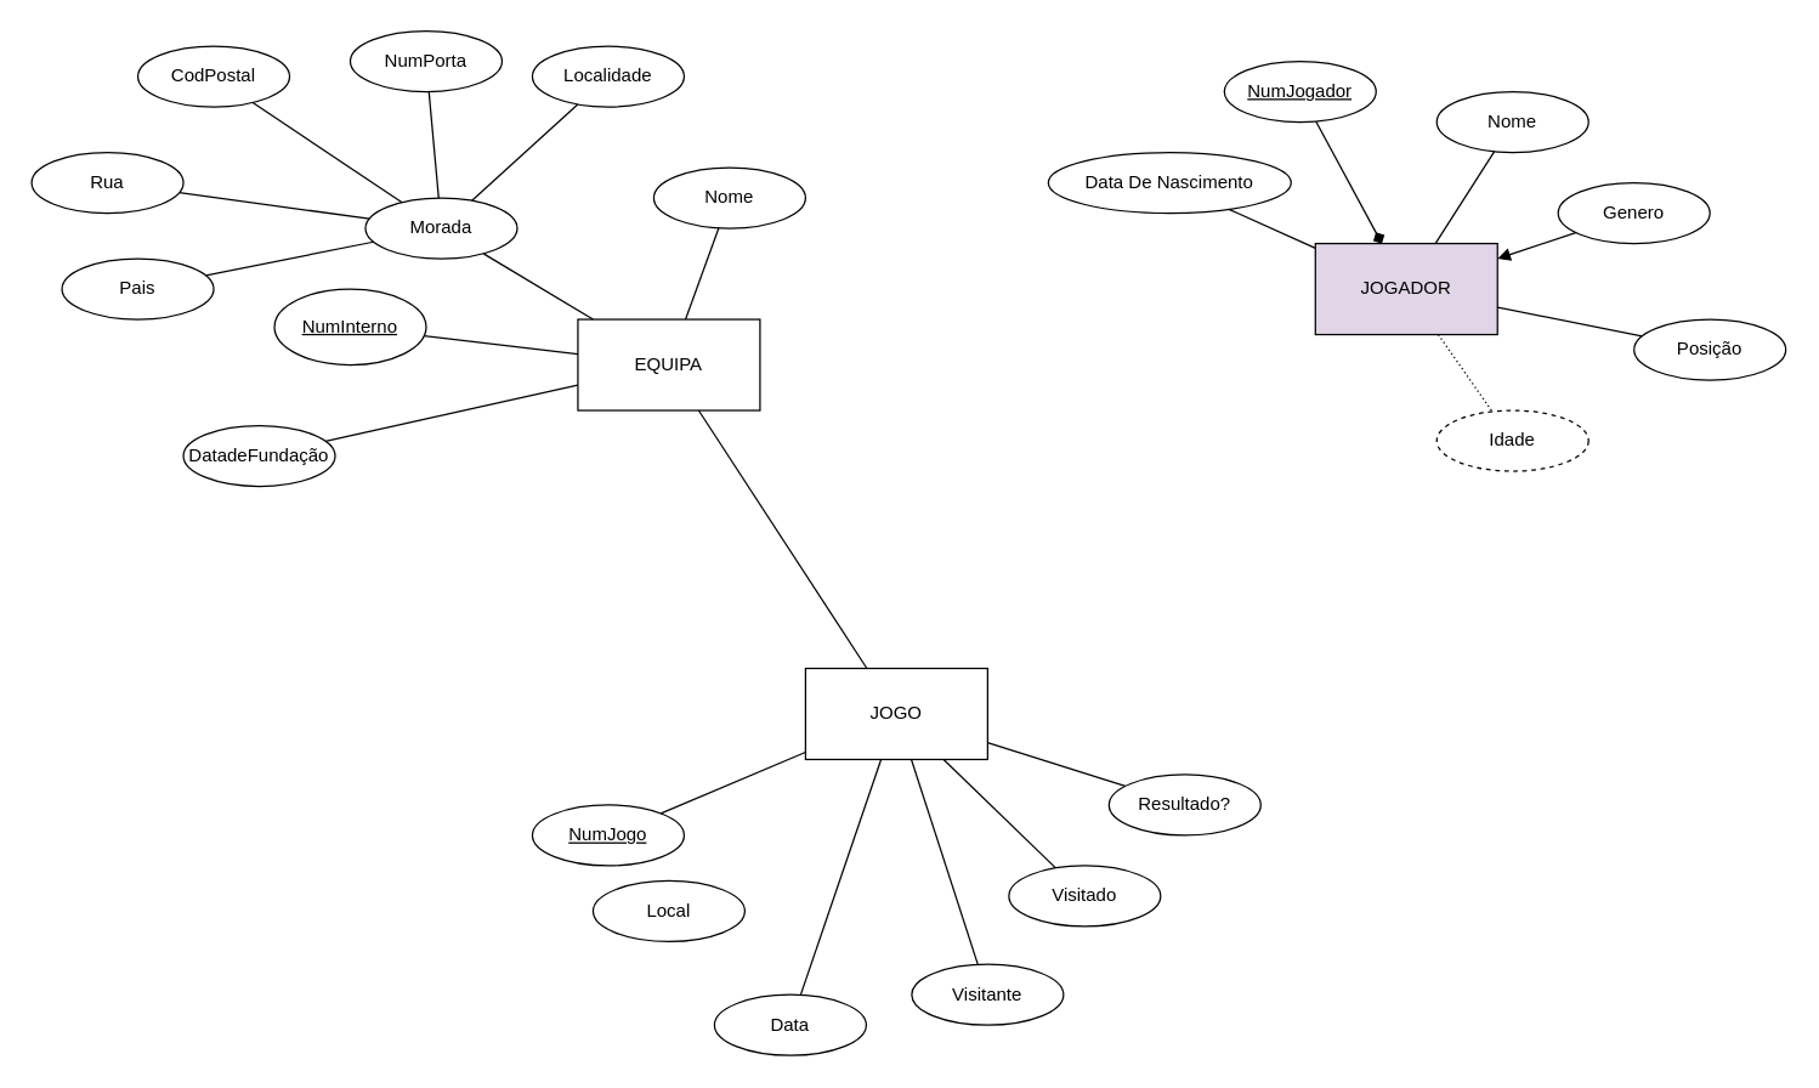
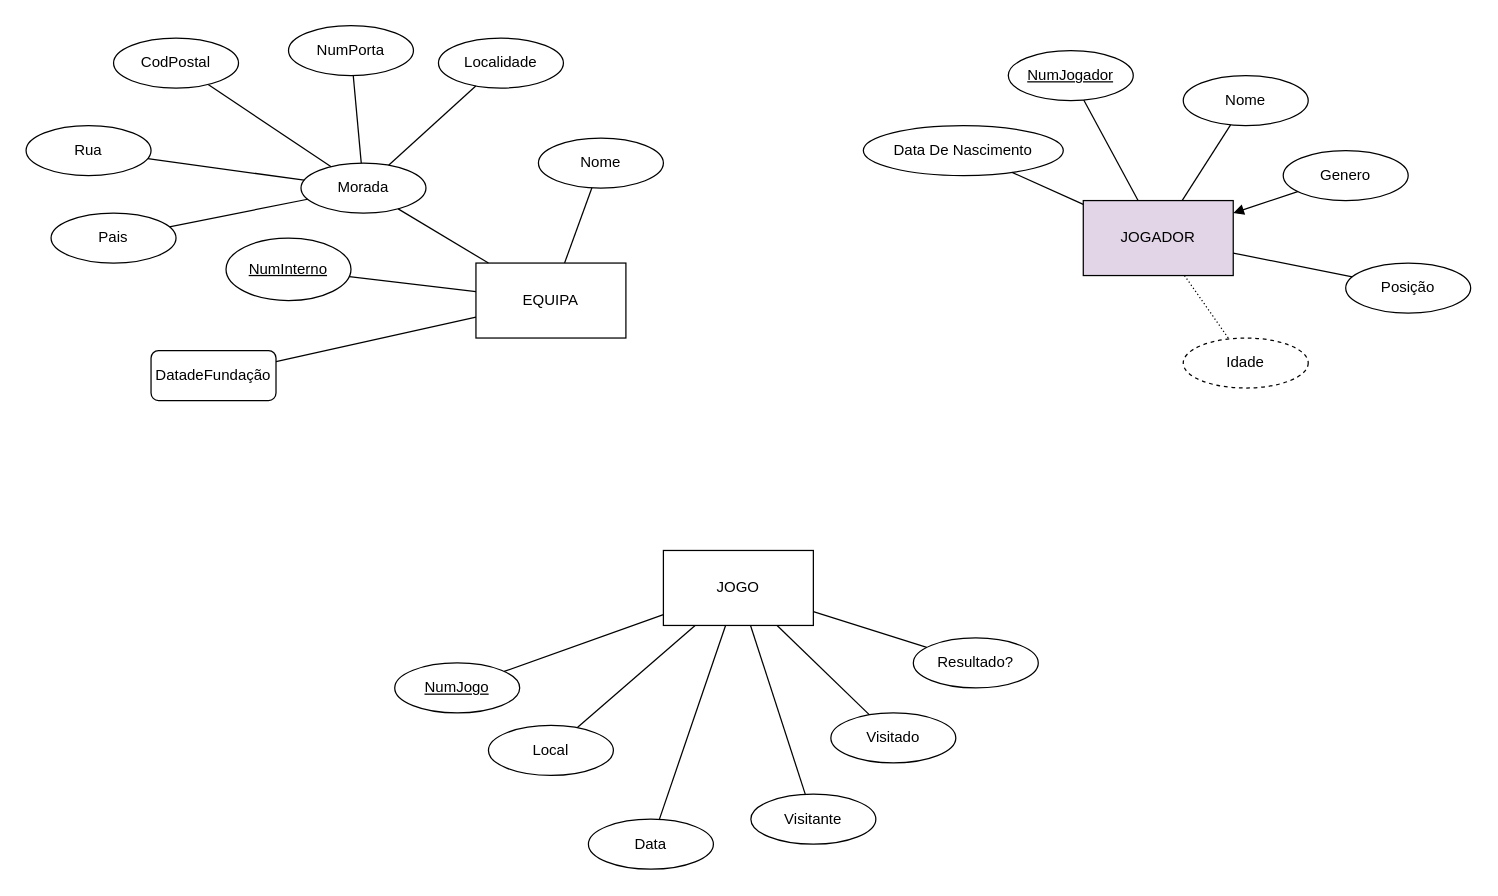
- <mxCell id="37" value="" style="endArrow=diamond;html=1;rounded=0;" parent="1" source="29" target="3" edge="1"><mxGeometry relative="1" as="geometry"><mxPoint x="802" y="156" as="sourcePoint" /><mxPoint x="896" y="189" as="targetPoint" /></mxGeometry></mxCell>
+ <mxCell id="37" value="" style="endArrow=none;html=1;rounded=0;" parent="1" source="29" target="3" edge="1"><mxGeometry relative="1" as="geometry"><mxPoint x="802" y="156" as="sourcePoint" /><mxPoint x="896" y="189" as="targetPoint" /></mxGeometry></mxCell>
- <mxCell id="10" value="DatadeFundação" style="ellipse;whiteSpace=wrap;html=1;align=center;" parent="1" vertex="1"><mxGeometry x="120" y="280" width="100" height="40" as="geometry" /></mxCell>
+ <mxCell id="10" value="DatadeFundação" style="whiteSpace=wrap;html=1;align=center;rounded=1;" parent="1" vertex="1"><mxGeometry x="120" y="280" width="100" height="40" as="geometry" /></mxCell>
- <mxCell id="9" value="" style="endArrow=none;html=1;rounded=0;" parent="1" source="4" target="2" edge="1"><mxGeometry relative="1" as="geometry"><mxPoint x="600" y="543" as="sourcePoint" /><mxPoint x="410" y="600" as="targetPoint" /></mxGeometry></mxCell>
+ <mxCell id="9" value="" style="endArrow=none;html=1;rounded=0;" parent="1" source="4" target="12" edge="1"><mxGeometry relative="1" as="geometry"><mxPoint x="600" y="543" as="sourcePoint" /><mxPoint x="410" y="600" as="targetPoint" /></mxGeometry></mxCell>
- <mxCell id="17" value="NumJogo" style="ellipse;whiteSpace=wrap;html=1;align=center;fontStyle=4;" parent="1" vertex="1"><mxGeometry x="350" y="530" width="100" height="40" as="geometry" /></mxCell>
+ <mxCell id="17" value="NumJogo" style="ellipse;whiteSpace=wrap;html=1;align=center;fontStyle=4;" parent="1" vertex="1"><mxGeometry x="315" y="530" width="100" height="40" as="geometry" /></mxCell>
